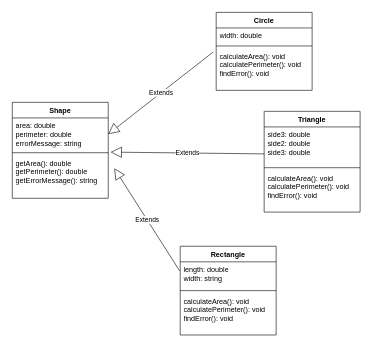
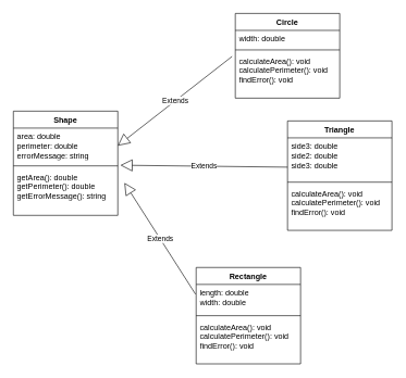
- <mxCell id="15" value="length: double&lt;br&gt;width: string" style="text;strokeColor=none;fillColor=none;align=left;verticalAlign=top;spacingLeft=4;spacingRight=4;overflow=hidden;rotatable=0;points=[[0,0.5],[1,0.5]];portConstraint=eastwest;whiteSpace=wrap;html=1;" vertex="1" parent="14"><mxGeometry y="26" width="160" height="44" as="geometry" /></mxCell>
+ <mxCell id="15" value="length: double&lt;br&gt;width: double" style="text;strokeColor=none;fillColor=none;align=left;verticalAlign=top;spacingLeft=4;spacingRight=4;overflow=hidden;rotatable=0;points=[[0,0.5],[1,0.5]];portConstraint=eastwest;whiteSpace=wrap;html=1;" vertex="1" parent="14"><mxGeometry y="26" width="160" height="44" as="geometry" /></mxCell>
